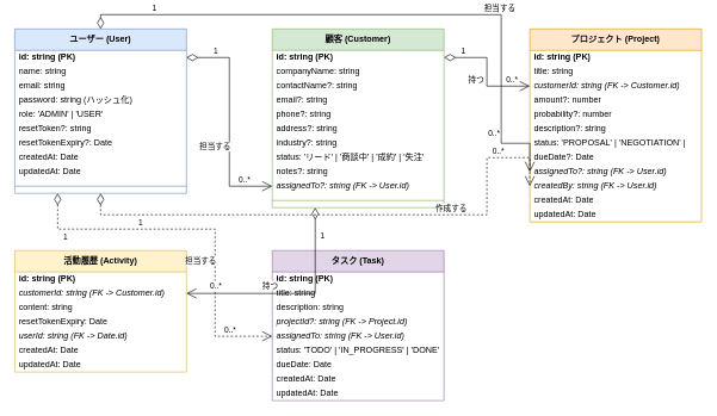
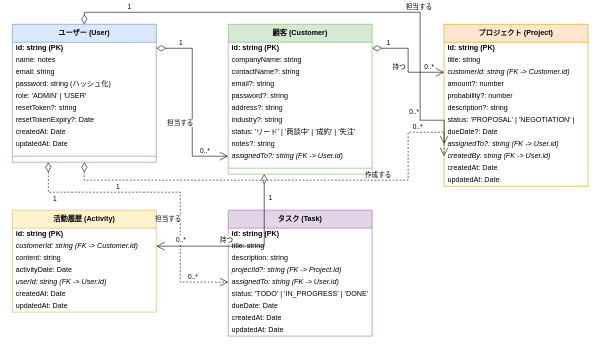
- <mxCell id="4" value="name: string" style="text;strokeColor=none;fillColor=none;align=left;verticalAlign=middle;spacingLeft=4;spacingRight=4;overflow=hidden;points=[[0,0.5],[1,0.5]];portConstraint=eastwest;rotatable=0;whiteSpace=wrap;html=1;" vertex="1" parent="2"><mxGeometry y="50" width="240" height="20" as="geometry" /></mxCell>
+ <mxCell id="4" value="name: notes" style="text;strokeColor=none;fillColor=none;align=left;verticalAlign=middle;spacingLeft=4;spacingRight=4;overflow=hidden;points=[[0,0.5],[1,0.5]];portConstraint=eastwest;rotatable=0;whiteSpace=wrap;html=1;" vertex="1" parent="2"><mxGeometry y="50" width="240" height="20" as="geometry" /></mxCell>
- <mxCell id="18" value="phone?: string" style="text;strokeColor=none;fillColor=none;align=left;verticalAlign=middle;spacingLeft=4;spacingRight=4;overflow=hidden;points=[[0,0.5],[1,0.5]];portConstraint=eastwest;rotatable=0;whiteSpace=wrap;html=1;" vertex="1" parent="13"><mxGeometry y="110" width="240" height="20" as="geometry" /></mxCell>
+ <mxCell id="18" value="password?: string" style="text;strokeColor=none;fillColor=none;align=left;verticalAlign=middle;spacingLeft=4;spacingRight=4;overflow=hidden;points=[[0,0.5],[1,0.5]];portConstraint=eastwest;rotatable=0;whiteSpace=wrap;html=1;" vertex="1" parent="13"><mxGeometry y="110" width="240" height="20" as="geometry" /></mxCell>
- <mxCell id="52" value="resetTokenExpiry: Date" style="text;strokeColor=none;fillColor=none;align=left;verticalAlign=middle;spacingLeft=4;spacingRight=4;overflow=hidden;points=[[0,0.5],[1,0.5]];portConstraint=eastwest;rotatable=0;whiteSpace=wrap;html=1;" vertex="1" parent="48"><mxGeometry y="90" width="240" height="20" as="geometry" /></mxCell>
+ <mxCell id="52" value="activityDate: Date" style="text;strokeColor=none;fillColor=none;align=left;verticalAlign=middle;spacingLeft=4;spacingRight=4;overflow=hidden;points=[[0,0.5],[1,0.5]];portConstraint=eastwest;rotatable=0;whiteSpace=wrap;html=1;" vertex="1" parent="48"><mxGeometry y="90" width="240" height="20" as="geometry" /></mxCell>
- <mxCell id="53" value="userId: string (FK -&gt; Date.id)" style="text;strokeColor=none;fillColor=none;align=left;verticalAlign=middle;spacingLeft=4;spacingRight=4;overflow=hidden;points=[[0,0.5],[1,0.5]];portConstraint=eastwest;rotatable=0;whiteSpace=wrap;html=1;fontStyle=2" vertex="1" parent="48"><mxGeometry y="110" width="240" height="20" as="geometry" /></mxCell>
+ <mxCell id="53" value="userId: string (FK -&gt; User.id)" style="text;strokeColor=none;fillColor=none;align=left;verticalAlign=middle;spacingLeft=4;spacingRight=4;overflow=hidden;points=[[0,0.5],[1,0.5]];portConstraint=eastwest;rotatable=0;whiteSpace=wrap;html=1;fontStyle=2" vertex="1" parent="48"><mxGeometry y="110" width="240" height="20" as="geometry" /></mxCell>
